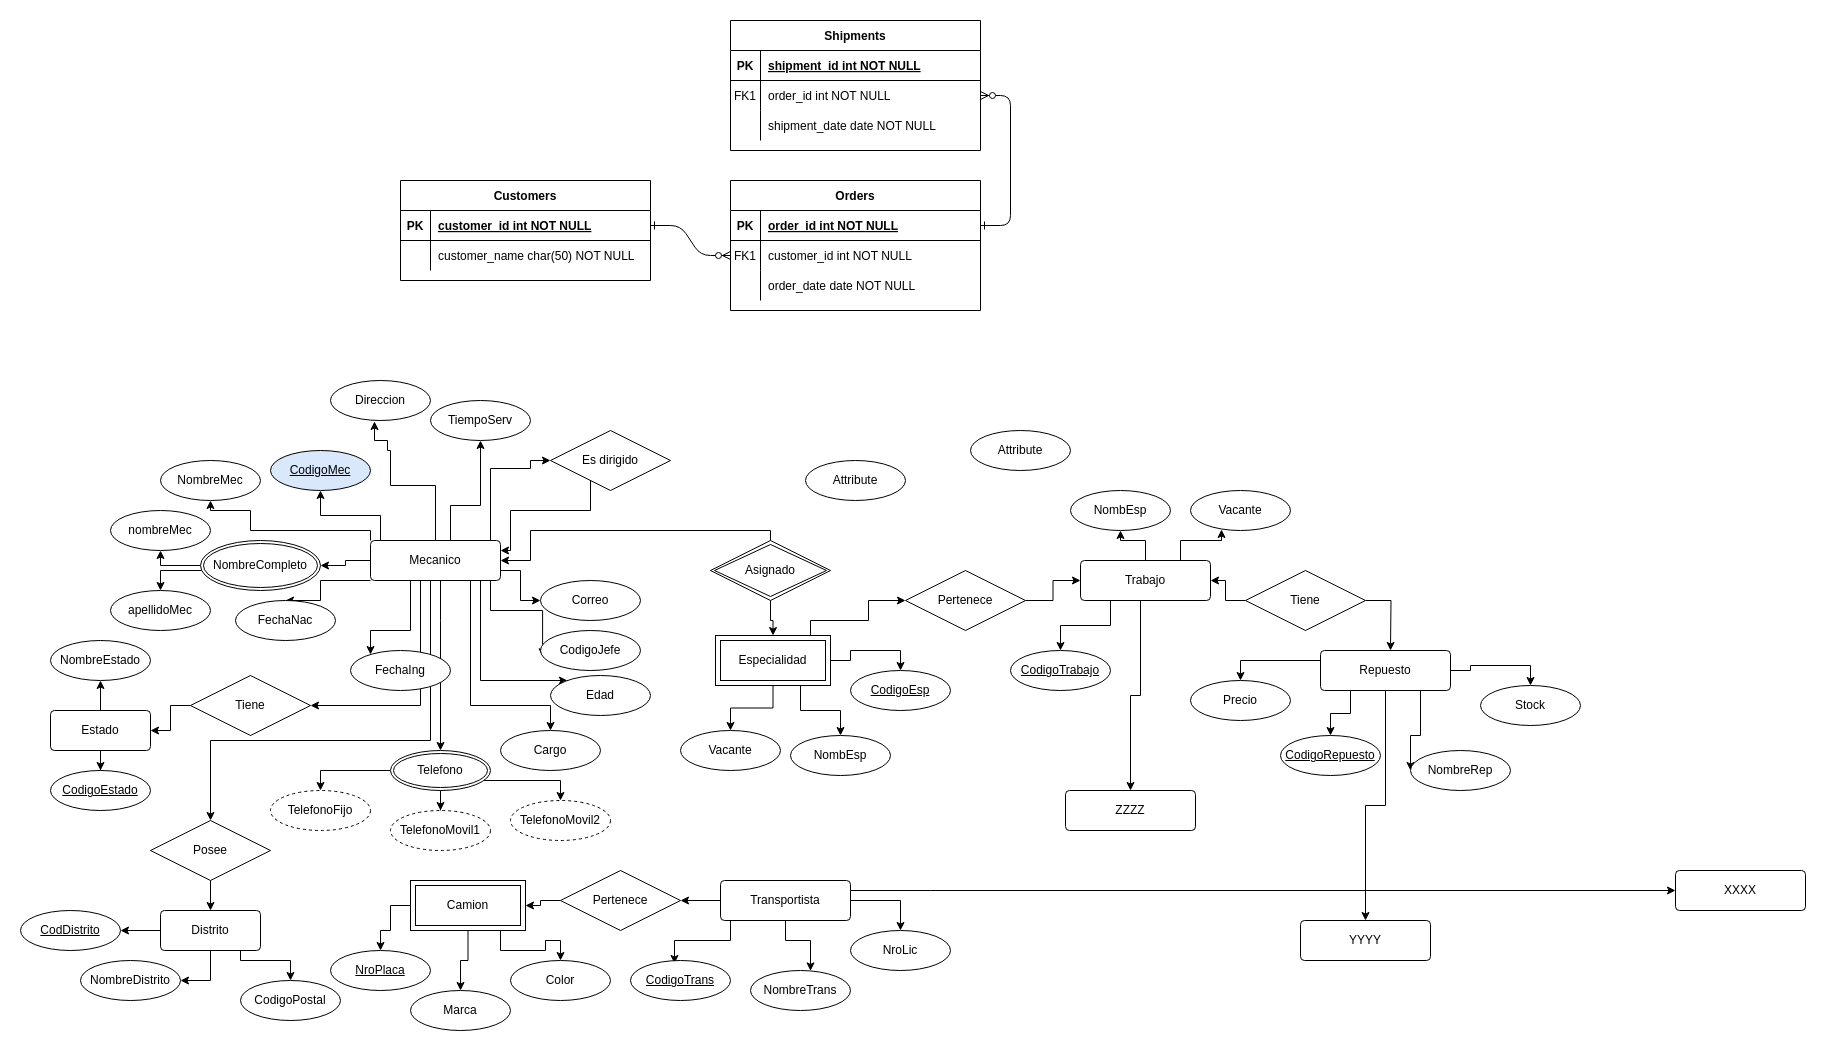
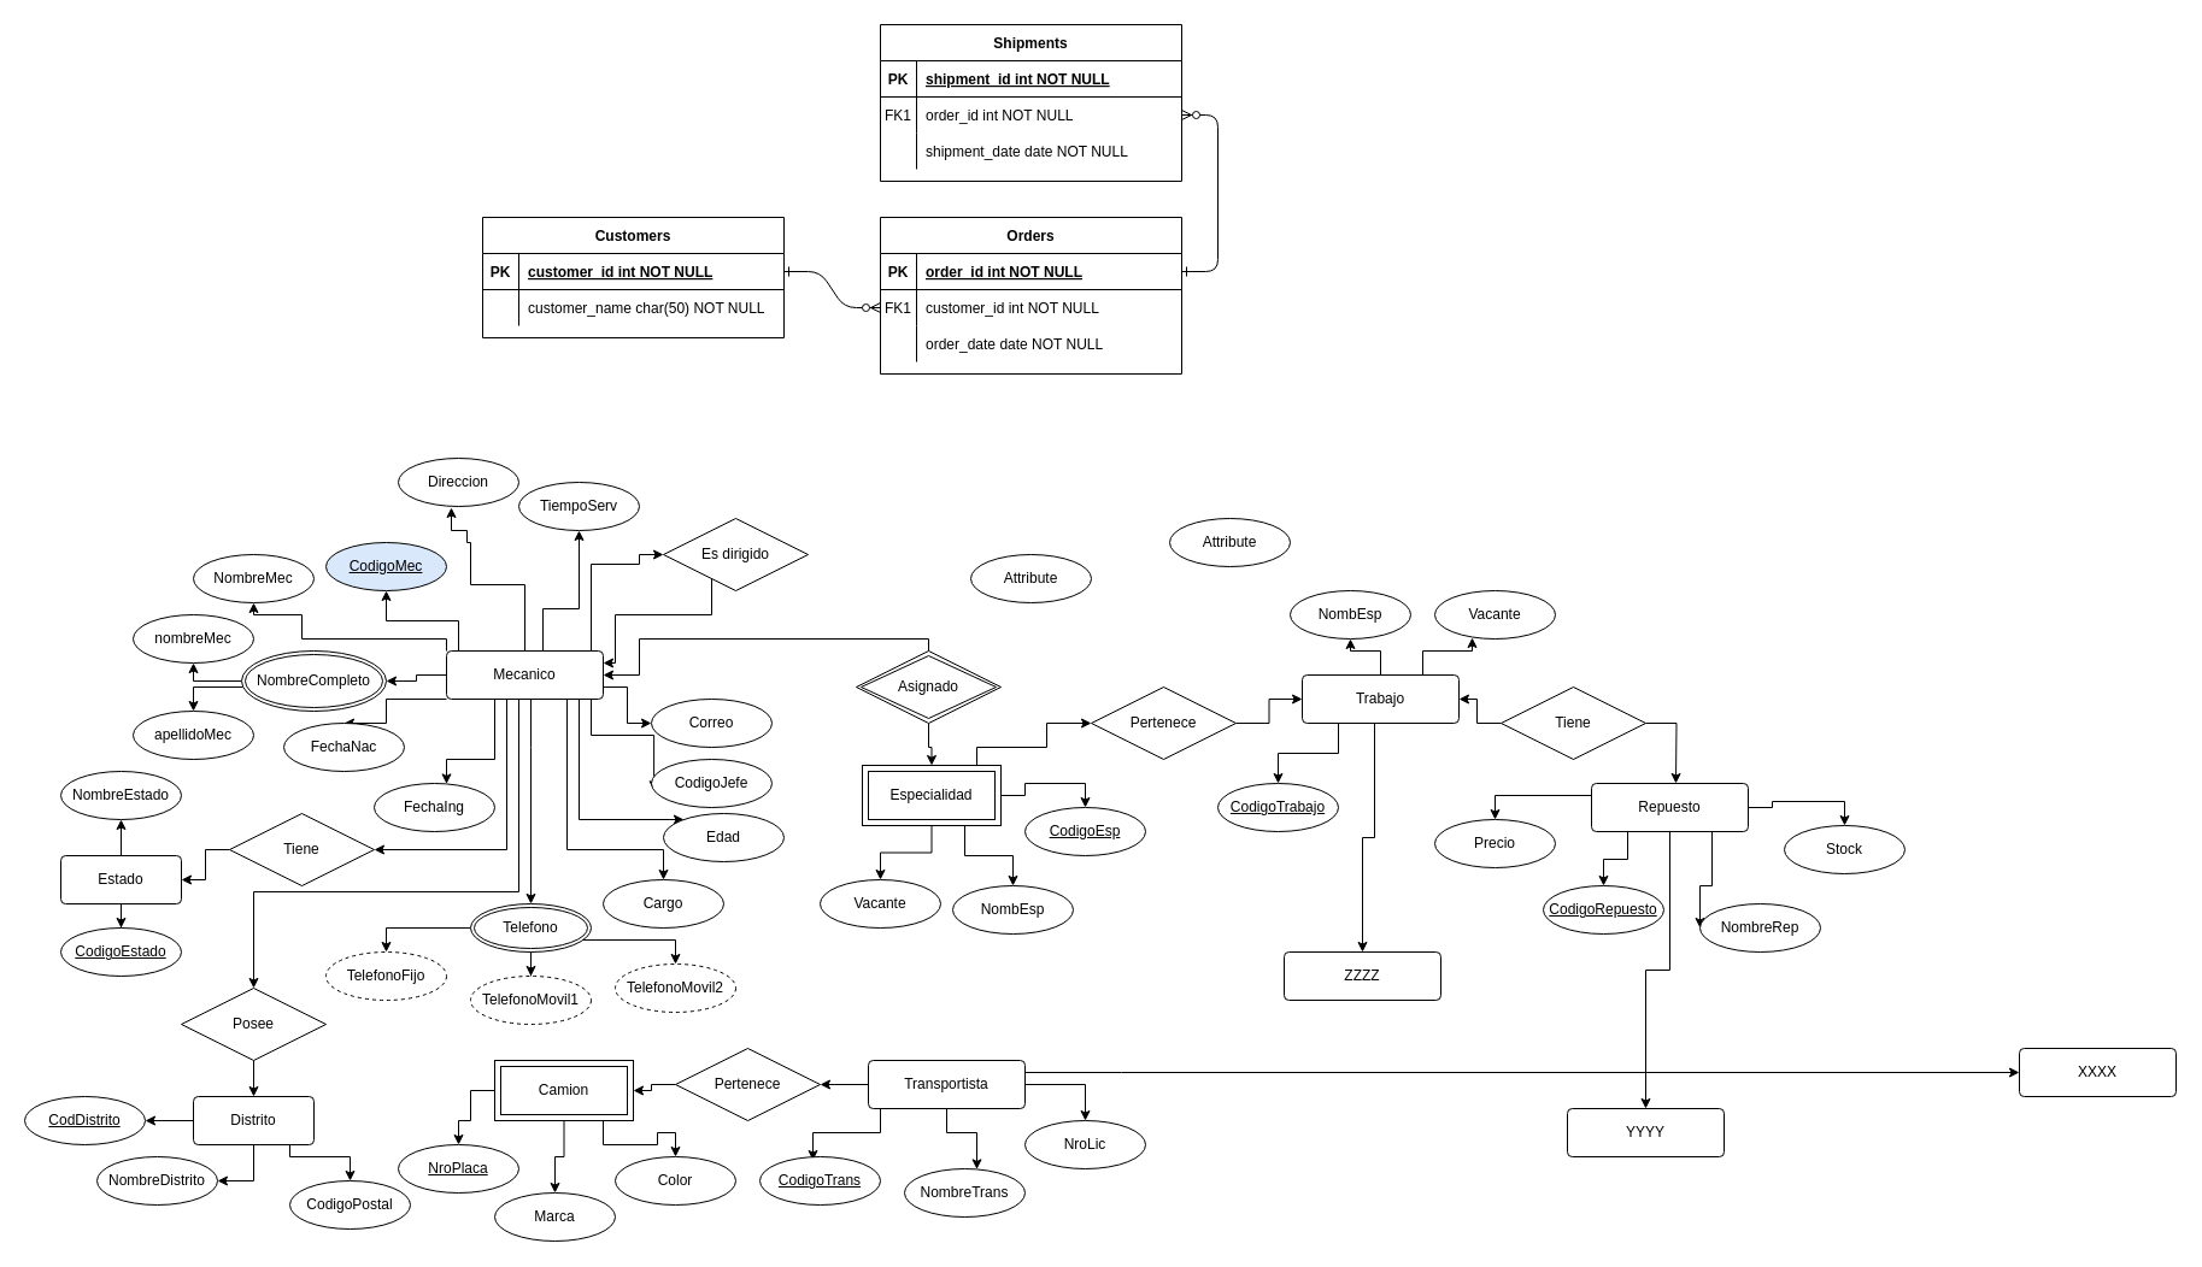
- <mxCell id="51" value="FechaIng" style="ellipse;whiteSpace=wrap;html=1;align=center;" vertex="1" parent="1"><mxGeometry x="350" y="650" width="100" height="40" as="geometry" /></mxCell>
+ <mxCell id="51" value="FechaIng" style="ellipse;whiteSpace=wrap;html=1;align=center;" vertex="1" parent="1"><mxGeometry x="310" y="650" width="100" height="40" as="geometry" /></mxCell>
